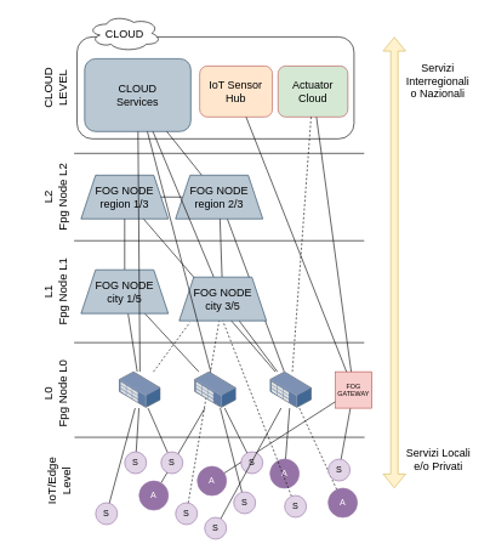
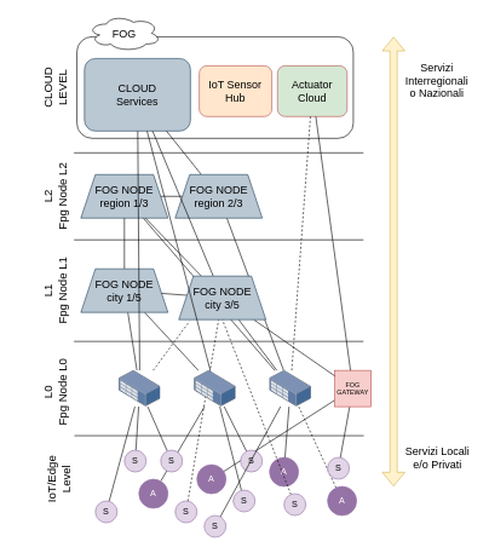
- <mxCell id="43" value="CLOUD" style="ellipse;shape=cloud;whiteSpace=wrap;html=1;align=center;fontSize=15;" vertex="1" parent="1"><mxGeometry x="121" y="20" width="100" height="50" as="geometry" /></mxCell>
+ <mxCell id="43" value="FOG" style="ellipse;shape=cloud;whiteSpace=wrap;html=1;align=center;fontSize=15;" vertex="1" parent="1"><mxGeometry x="121" y="20" width="100" height="50" as="geometry" /></mxCell>
- <mxCell id="47" style="edgeStyle=none;rounded=0;orthogonalLoop=1;jettySize=auto;html=1;endArrow=none;endFill=0;fontSize=15;fontColor=#FFFCFC;" edge="1" parent="1" source="39" target="45"><mxGeometry relative="1" as="geometry" /></mxCell>
+ <mxCell id="47" style="edgeStyle=none;rounded=0;orthogonalLoop=1;jettySize=auto;html=1;endArrow=none;endFill=0;fontSize=15;fontColor=#FFFCFC;" edge="1" parent="1" source="39" target="58"><mxGeometry relative="1" as="geometry" /></mxCell>
- <mxCell id="56" style="edgeStyle=none;rounded=0;orthogonalLoop=1;jettySize=auto;html=1;endArrow=none;endFill=0;fontSize=15;fontColor=#FFFCFC;" edge="1" parent="1" source="58" target="52"><mxGeometry relative="1" as="geometry" /></mxCell>
+ <mxCell id="56" style="edgeStyle=none;rounded=0;orthogonalLoop=1;jettySize=auto;html=1;endArrow=none;endFill=0;fontSize=15;fontColor=#FFFCFC;" edge="1" parent="1" source="58" target="49"><mxGeometry relative="1" as="geometry" /></mxCell>
+ <mxCell id="57" style="edgeStyle=none;rounded=0;orthogonalLoop=1;jettySize=auto;html=1;endArrow=none;endFill=0;fontSize=15;fontColor=#FFFCFC;" edge="1" parent="1" source="58" target="54"><mxGeometry relative="1" as="geometry" /></mxCell>
